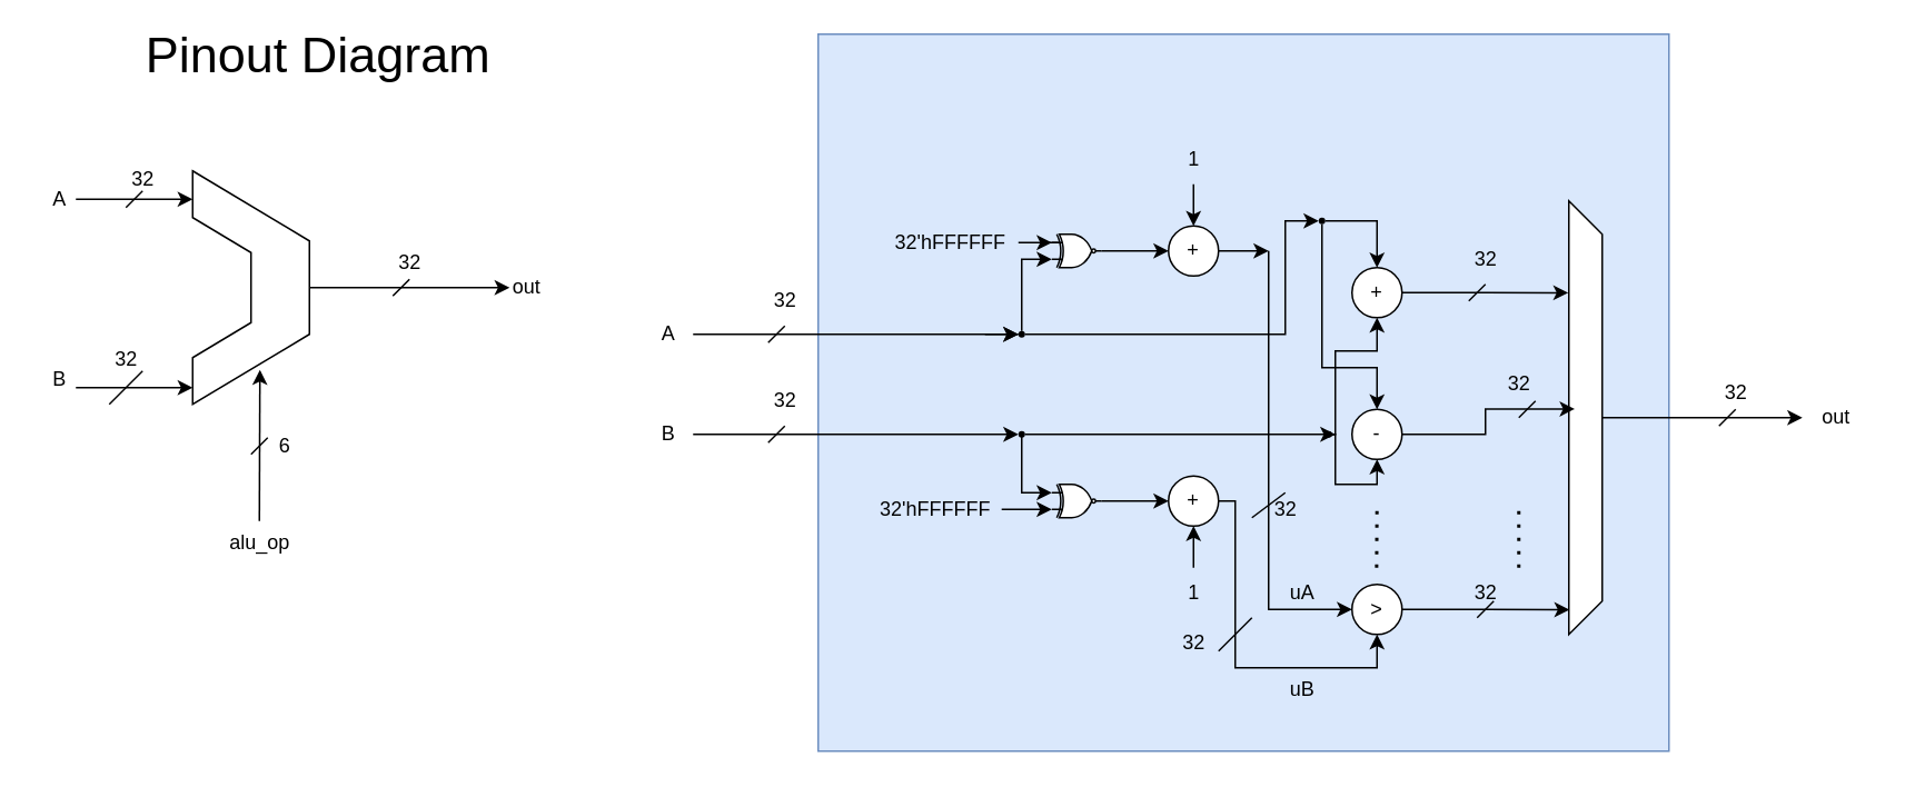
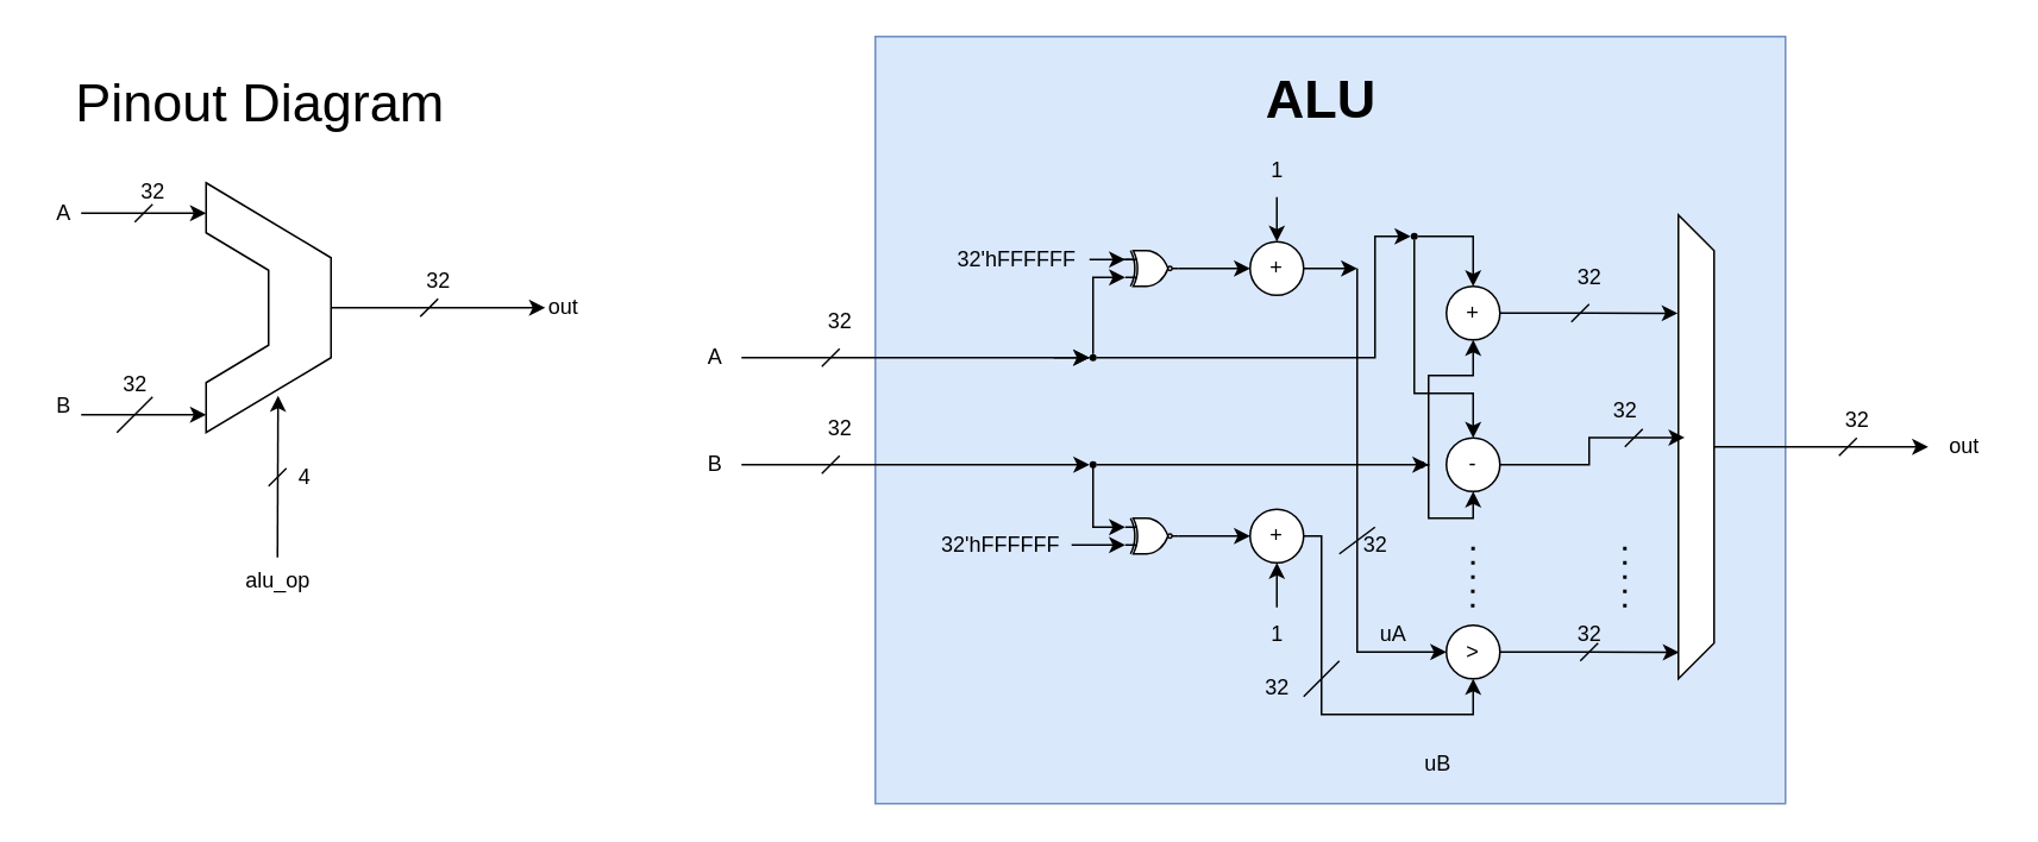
- <mxCell id="20" value="&lt;font style=&quot;font-size: 30px;&quot;&gt;Pinout Diagram&lt;/font&gt;" style="text;html=1;align=center;verticalAlign=middle;resizable=0;points=[];autosize=1;strokeColor=none;fillColor=none;" vertex="1" parent="1"><mxGeometry x="75" y="7" width="230" height="50" as="geometry" /></mxCell>
+ <mxCell id="20" value="&lt;font style=&quot;font-size: 30px;&quot;&gt;Pinout Diagram&lt;/font&gt;" style="text;html=1;align=center;verticalAlign=middle;resizable=0;points=[];autosize=1;strokeColor=none;fillColor=none;" vertex="1" parent="1"><mxGeometry x="30" y="32" width="230" height="50" as="geometry" /></mxCell>
+ <mxCell id="84" value="&lt;font style=&quot;font-size: 30px;&quot;&gt;&lt;b&gt;ALU&lt;/b&gt;&lt;/font&gt;" style="text;html=1;align=center;verticalAlign=middle;whiteSpace=wrap;rounded=0;" vertex="1" parent="1"><mxGeometry x="710" y="40" width="60" height="30" as="geometry" /></mxCell>
- <mxCell id="15" value="6" style="text;html=1;align=center;verticalAlign=middle;resizable=0;points=[];autosize=1;strokeColor=none;fillColor=none;" vertex="1" parent="1"><mxGeometry x="155" y="252" width="30" height="30" as="geometry" /></mxCell>
+ <mxCell id="15" value="4" style="text;html=1;align=center;verticalAlign=middle;resizable=0;points=[];autosize=1;strokeColor=none;fillColor=none;" vertex="1" parent="1"><mxGeometry x="155" y="252" width="30" height="30" as="geometry" /></mxCell>
- <mxCell id="77" value="uB" style="text;html=1;align=center;verticalAlign=middle;resizable=0;points=[];autosize=1;strokeColor=none;fillColor=none;" vertex="1" parent="1"><mxGeometry x="760" y="398" width="40" height="30" as="geometry" /></mxCell>
+ <mxCell id="77" value="uB" style="text;html=1;align=center;verticalAlign=middle;resizable=0;points=[];autosize=1;strokeColor=none;fillColor=none;" vertex="1" parent="1"><mxGeometry x="785" y="413" width="40" height="30" as="geometry" /></mxCell>
